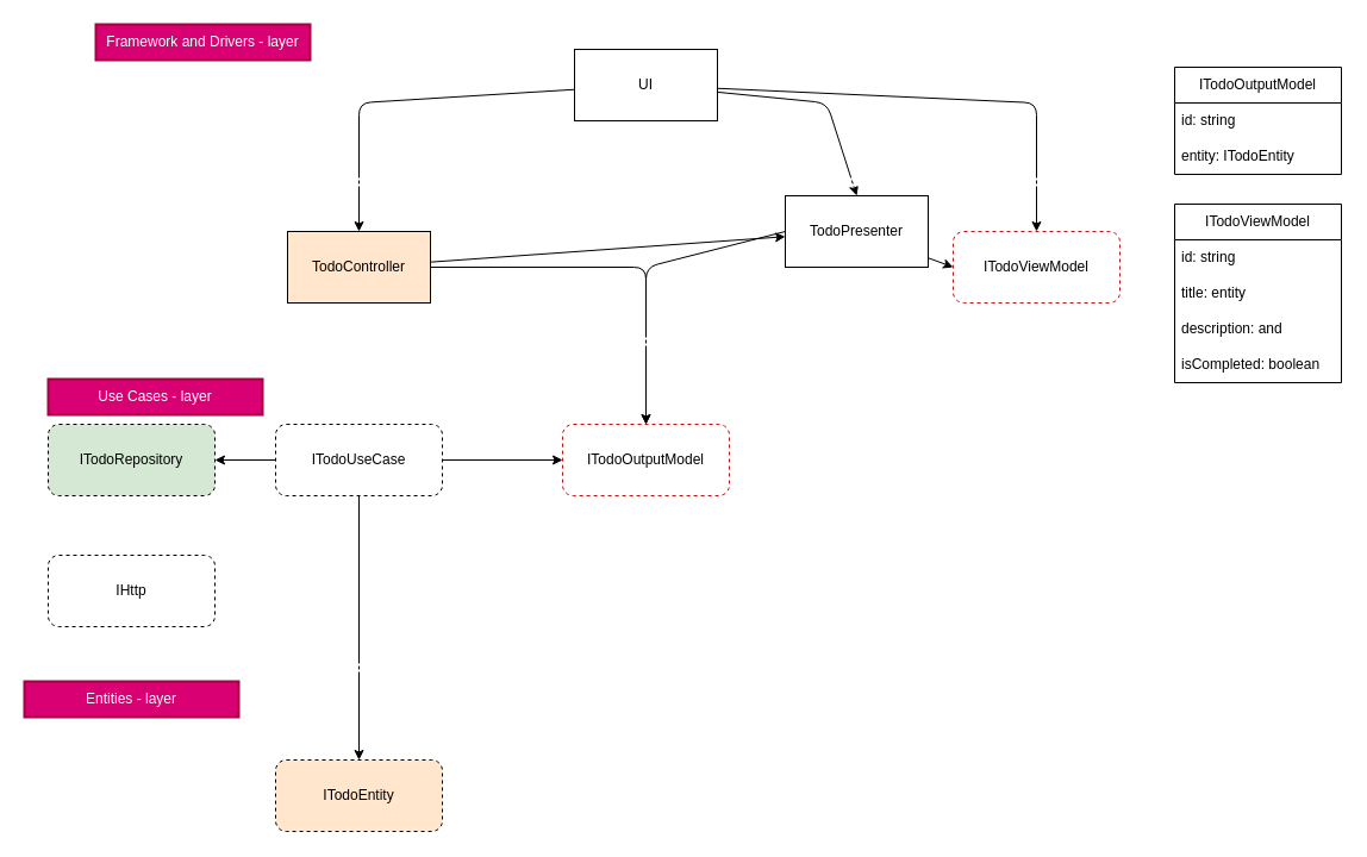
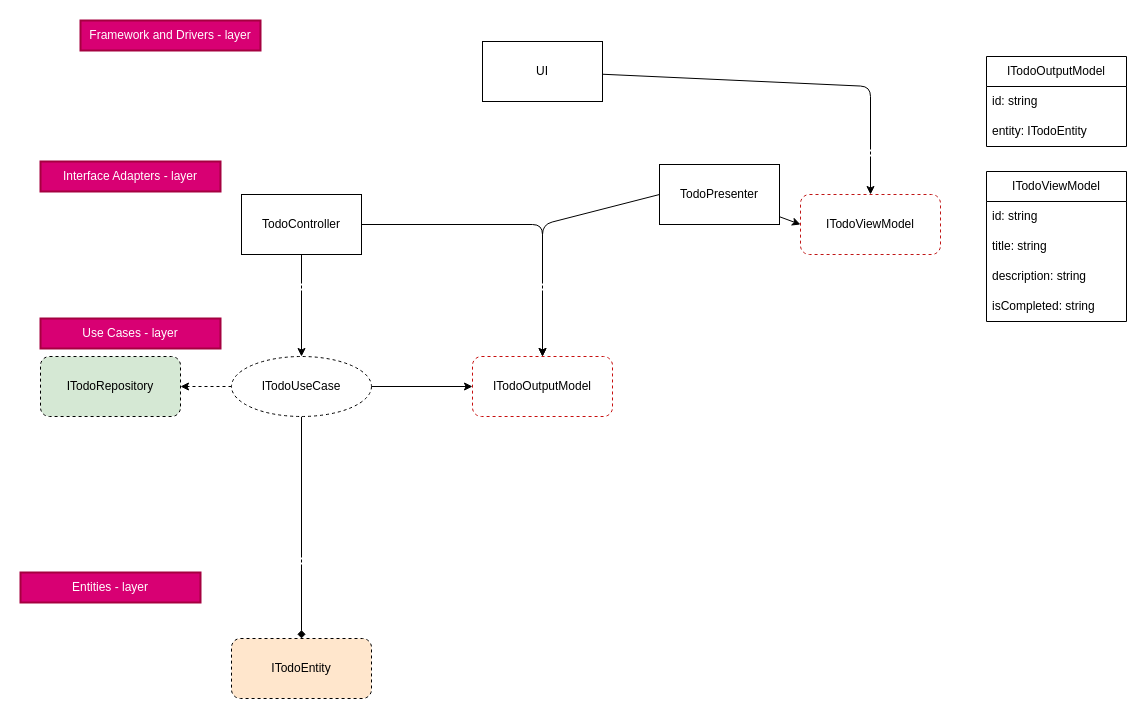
- <mxCell id="2" style="edgeStyle=none;html=1;entryX=0.5;entryY=0;entryDx=0;entryDy=0;" parent="1" source="5" target="8" edge="1"><mxGeometry relative="1" as="geometry"><Array as="points"><mxPoint x="301" y="86" /></Array></mxGeometry></mxCell>
- <mxCell id="3" style="edgeStyle=none;html=1;entryX=0.5;entryY=0;entryDx=0;entryDy=0;" edge="1" parent="1" source="5" target="19"><mxGeometry relative="1" as="geometry"><mxPoint x="769" y="194" as="targetPoint" /><Array as="points"><mxPoint x="694" y="86" /></Array></mxGeometry></mxCell>
+ <mxCell id="34" value="Interface Adapters - layer" style="text;html=1;strokeColor=#A50040;fillColor=#d80073;align=center;verticalAlign=middle;whiteSpace=wrap;rounded=0;strokeWidth=2;fontColor=#ffffff;" vertex="1" parent="1"><mxGeometry x="40" y="161" width="180" height="30" as="geometry" /></mxCell>
- <mxCell id="6" style="edgeStyle=none;html=1;" parent="1" source="8" target="19" edge="1"><mxGeometry relative="1" as="geometry" /></mxCell>
+ <mxCell id="6" style="edgeStyle=none;html=1;entryX=0.5;entryY=0;entryDx=0;entryDy=0;" parent="1" source="8" target="12" edge="1"><mxGeometry relative="1" as="geometry" /></mxCell>
- <mxCell id="8" value="TodoController" style="rounded=0;whiteSpace=wrap;html=1;fillColor=#ffe6cc;" parent="1" vertex="1"><mxGeometry x="241" y="194" width="120" height="60" as="geometry" /></mxCell>
+ <mxCell id="8" value="TodoController" style="rounded=0;whiteSpace=wrap;html=1;" parent="1" vertex="1"><mxGeometry x="241" y="194" width="120" height="60" as="geometry" /></mxCell>
- <mxCell id="25" value="title: entity" style="text;strokeColor=none;fillColor=none;align=left;verticalAlign=middle;spacingLeft=4;spacingRight=4;overflow=hidden;points=[[0,0.5],[1,0.5]];portConstraint=eastwest;rotatable=0;whiteSpace=wrap;html=1;" vertex="1" parent="23"><mxGeometry y="60" width="140" height="30" as="geometry" /></mxCell>
+ <mxCell id="25" value="title: string" style="text;strokeColor=none;fillColor=none;align=left;verticalAlign=middle;spacingLeft=4;spacingRight=4;overflow=hidden;points=[[0,0.5],[1,0.5]];portConstraint=eastwest;rotatable=0;whiteSpace=wrap;html=1;" vertex="1" parent="23"><mxGeometry y="60" width="140" height="30" as="geometry" /></mxCell>
- <mxCell id="26" value="description: and" style="text;strokeColor=none;fillColor=none;align=left;verticalAlign=middle;spacingLeft=4;spacingRight=4;overflow=hidden;points=[[0,0.5],[1,0.5]];portConstraint=eastwest;rotatable=0;whiteSpace=wrap;html=1;" vertex="1" parent="23"><mxGeometry y="90" width="140" height="30" as="geometry" /></mxCell>
+ <mxCell id="26" value="description: string" style="text;strokeColor=none;fillColor=none;align=left;verticalAlign=middle;spacingLeft=4;spacingRight=4;overflow=hidden;points=[[0,0.5],[1,0.5]];portConstraint=eastwest;rotatable=0;whiteSpace=wrap;html=1;" vertex="1" parent="23"><mxGeometry y="90" width="140" height="30" as="geometry" /></mxCell>
- <mxCell id="27" value="isCompleted: boolean" style="text;strokeColor=none;fillColor=none;align=left;verticalAlign=middle;spacingLeft=4;spacingRight=4;overflow=hidden;points=[[0,0.5],[1,0.5]];portConstraint=eastwest;rotatable=0;whiteSpace=wrap;html=1;" vertex="1" parent="23"><mxGeometry y="120" width="140" height="30" as="geometry" /></mxCell>
+ <mxCell id="27" value="isCompleted: string" style="text;strokeColor=none;fillColor=none;align=left;verticalAlign=middle;spacingLeft=4;spacingRight=4;overflow=hidden;points=[[0,0.5],[1,0.5]];portConstraint=eastwest;rotatable=0;whiteSpace=wrap;html=1;" vertex="1" parent="23"><mxGeometry y="120" width="140" height="30" as="geometry" /></mxCell>
- <mxCell id="10" style="edgeStyle=none;html=1;entryX=1;entryY=0.5;entryDx=0;entryDy=0;" edge="1" parent="1" source="12" target="14"><mxGeometry relative="1" as="geometry" /></mxCell>
+ <mxCell id="10" style="edgeStyle=none;html=1;entryX=1;entryY=0.5;entryDx=0;entryDy=0;dashed=1;" edge="1" parent="1" source="12" target="14"><mxGeometry relative="1" as="geometry" /></mxCell>
- <mxCell id="12" value="ITodoUseCase" style="rounded=1;whiteSpace=wrap;html=1;glass=0;shadow=0;dashed=1;" parent="1" vertex="1"><mxGeometry x="231" y="356" width="140" height="60" as="geometry" /></mxCell>
+ <mxCell id="12" value="ITodoUseCase" style="ellipse;whiteSpace=wrap;html=1;glass=0;shadow=0;dashed=1;" parent="1" vertex="1"><mxGeometry x="231" y="356" width="140" height="60" as="geometry" /></mxCell>
- <mxCell id="16" value="IHttp" style="rounded=1;whiteSpace=wrap;html=1;glass=0;shadow=0;dashed=1;" parent="1" vertex="1"><mxGeometry x="40" y="466" width="140" height="60" as="geometry" /></mxCell>
- <mxCell id="11" style="edgeStyle=none;html=1;entryX=0.5;entryY=0;entryDx=0;entryDy=0;" edge="1" parent="1" source="12" target="15"><mxGeometry relative="1" as="geometry" /></mxCell>
+ <mxCell id="11" style="edgeStyle=none;html=1;entryX=0.5;entryY=0;entryDx=0;entryDy=0;endArrow=diamond;" edge="1" parent="1" source="12" target="15"><mxGeometry relative="1" as="geometry" /></mxCell>
